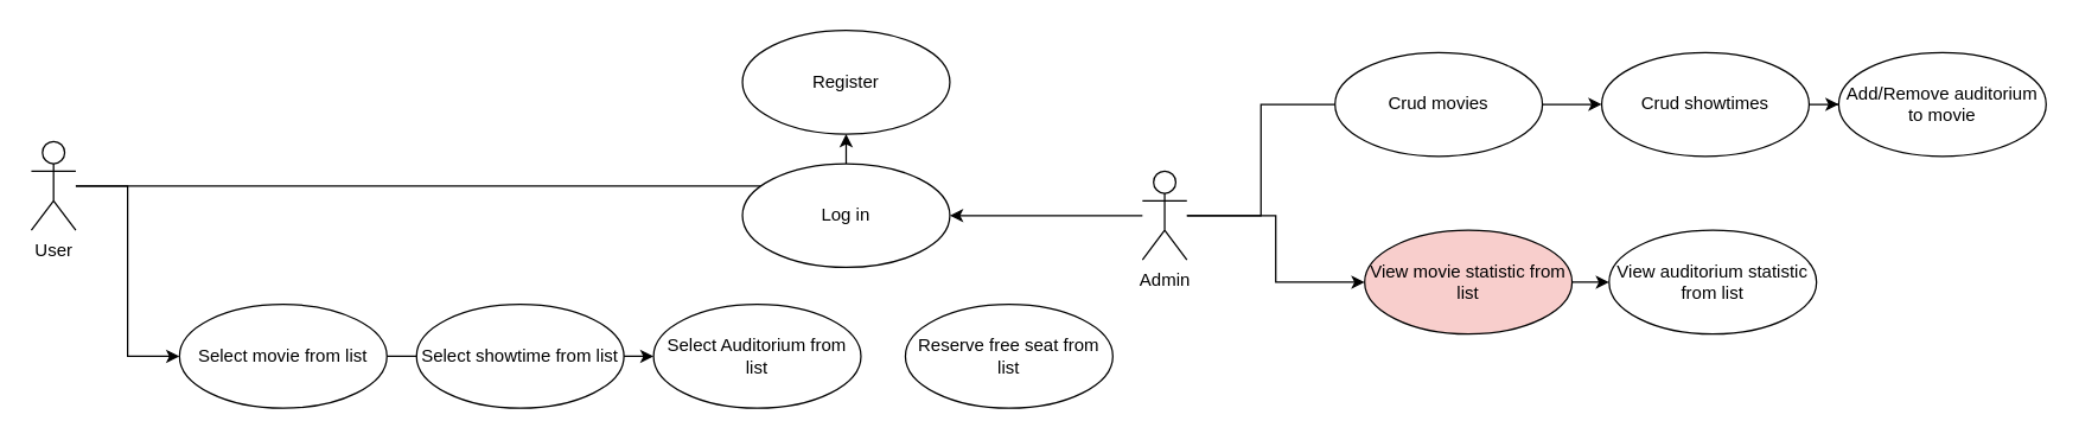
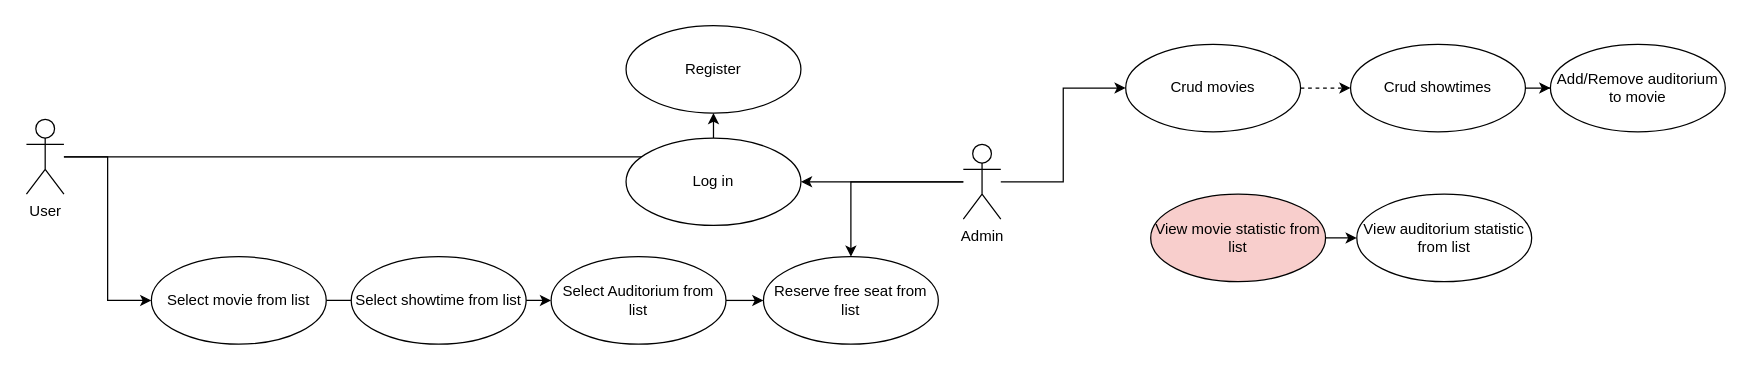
- <mxCell id="3" style="edgeStyle=orthogonalEdgeStyle;rounded=0;orthogonalLoop=1;jettySize=auto;html=1;entryX=0;entryY=0.5;entryDx=0;entryDy=0;endArrow=none;" edge="1" parent="1" source="5" target="12"><mxGeometry relative="1" as="geometry" /></mxCell>
+ <mxCell id="3" style="edgeStyle=orthogonalEdgeStyle;rounded=0;orthogonalLoop=1;jettySize=auto;html=1;entryX=0;entryY=0.5;entryDx=0;entryDy=0;" edge="1" parent="1" source="5" target="12"><mxGeometry relative="1" as="geometry" /></mxCell>
- <mxCell id="11" style="edgeStyle=orthogonalEdgeStyle;rounded=0;orthogonalLoop=1;jettySize=auto;html=1;" edge="1" parent="1" source="12" target="24"><mxGeometry relative="1" as="geometry" /></mxCell>
+ <mxCell id="11" style="edgeStyle=orthogonalEdgeStyle;rounded=0;orthogonalLoop=1;jettySize=auto;html=1;dashed=1;" edge="1" parent="1" source="12" target="24"><mxGeometry relative="1" as="geometry" /></mxCell>
- <mxCell id="4" style="edgeStyle=orthogonalEdgeStyle;rounded=0;orthogonalLoop=1;jettySize=auto;html=1;entryX=0;entryY=0.5;entryDx=0;entryDy=0;" edge="1" parent="1" source="5" target="19"><mxGeometry relative="1" as="geometry" /></mxCell>
+ <mxCell id="4" style="edgeStyle=orthogonalEdgeStyle;rounded=0;orthogonalLoop=1;jettySize=auto;html=1;" edge="1" parent="1" source="5" target="17"><mxGeometry relative="1" as="geometry" /></mxCell>
+ <mxCell id="15" style="edgeStyle=orthogonalEdgeStyle;rounded=0;orthogonalLoop=1;jettySize=auto;html=1;exitX=1;exitY=0.5;exitDx=0;exitDy=0;entryX=0;entryY=0.5;entryDx=0;entryDy=0;" edge="1" parent="1" source="16" target="17"><mxGeometry relative="1" as="geometry" /></mxCell>
